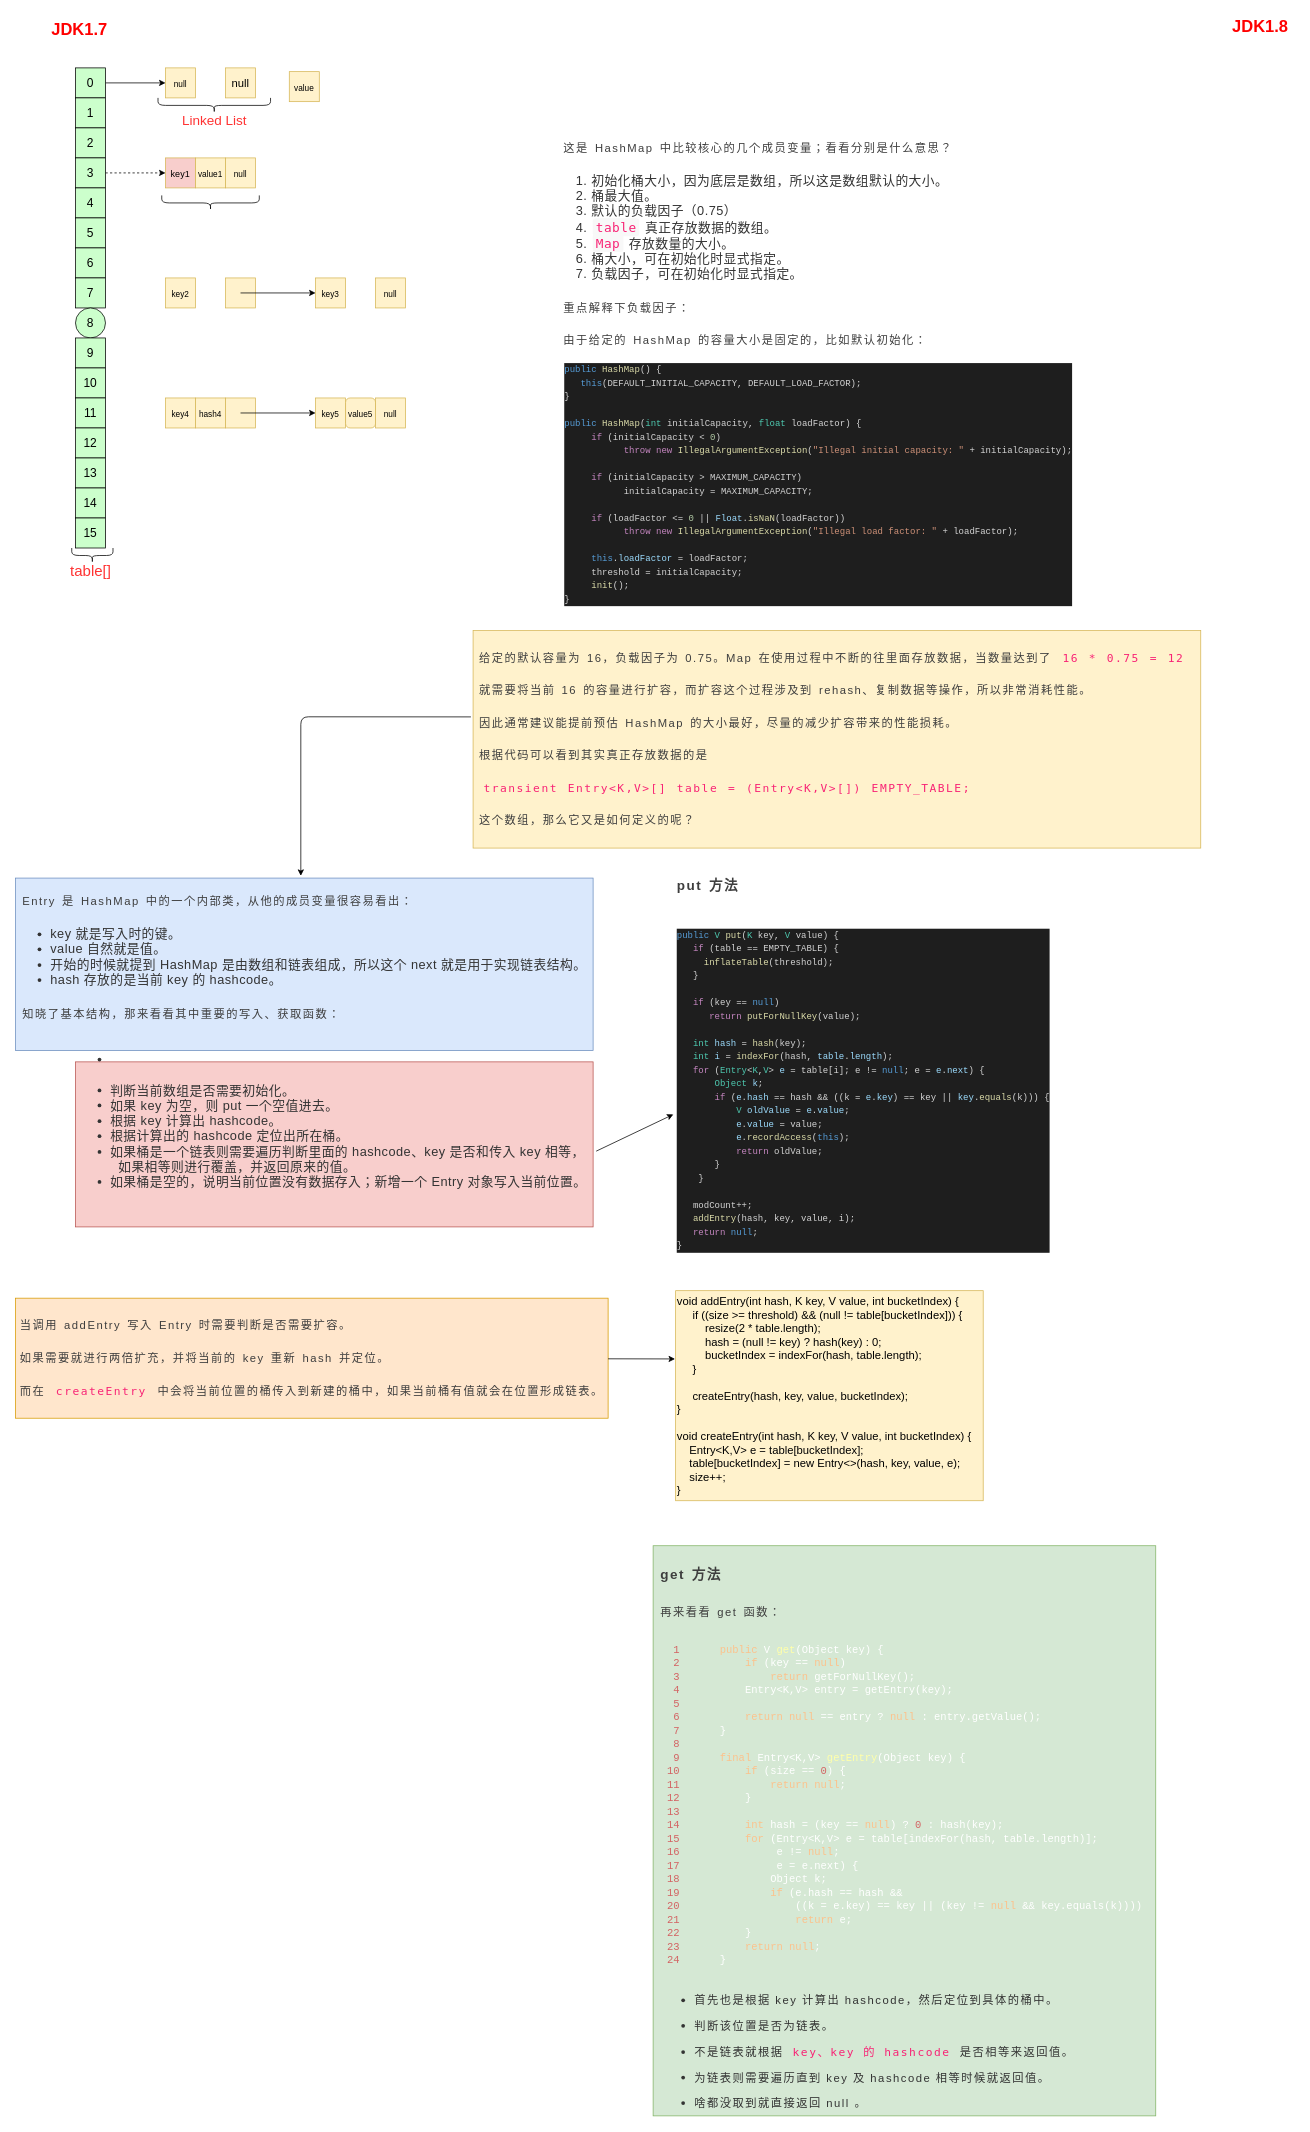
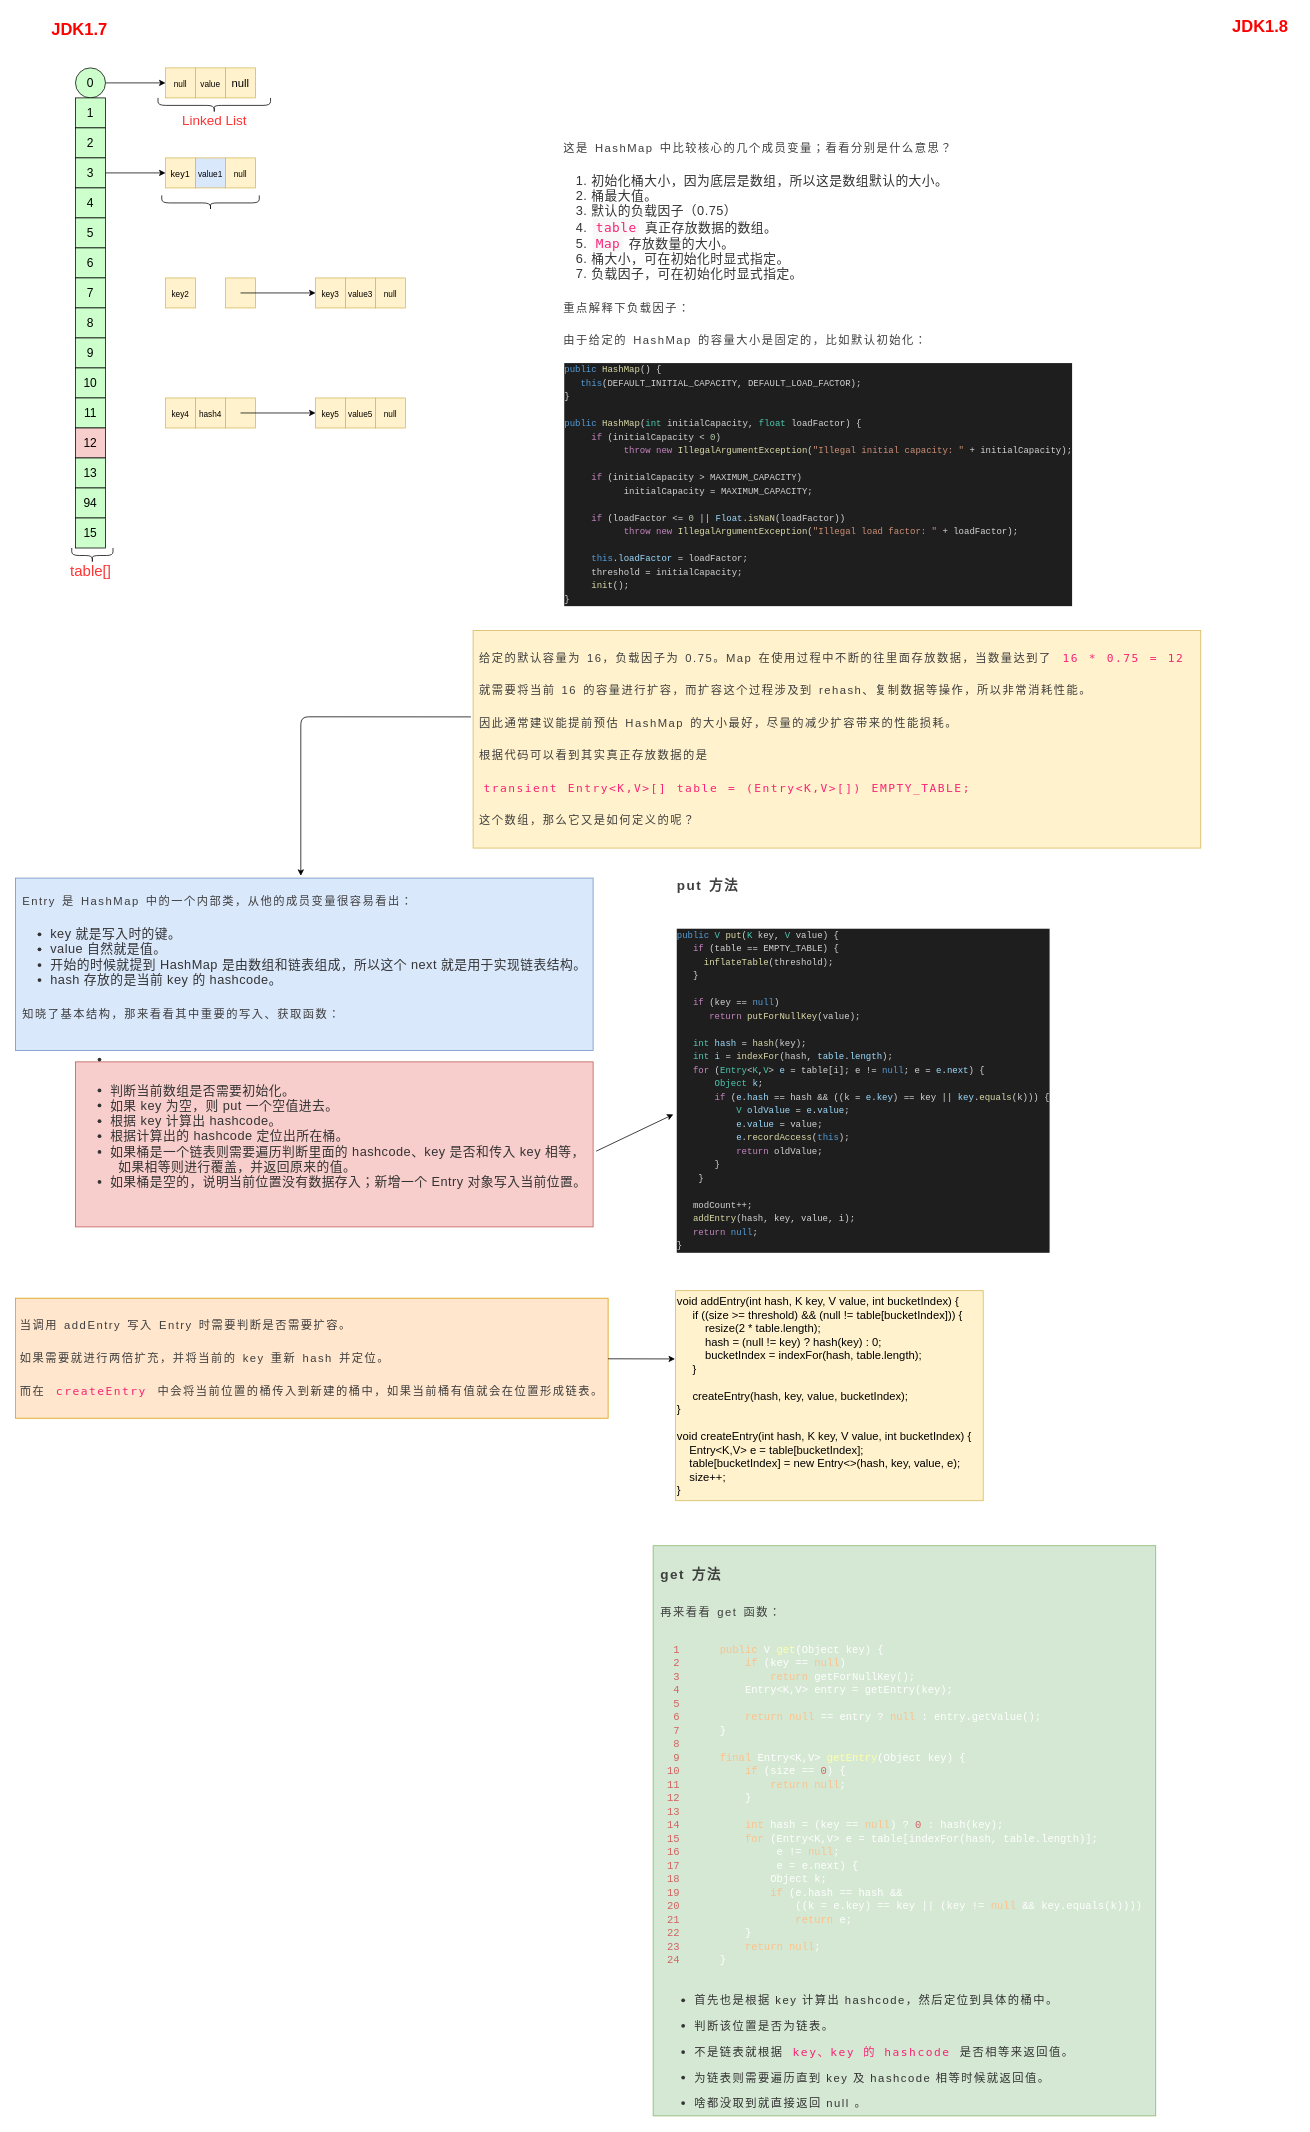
- <mxCell id="5" value="&lt;font style=&quot;font-size: 16px;&quot;&gt;0&lt;/font&gt;" style="rounded=0;whiteSpace=wrap;html=1;fontSize=16;fillColor=#CCFFCC;" vertex="1" parent="1"><mxGeometry x="100" y="90" width="40" height="40" as="geometry" /></mxCell>
+ <mxCell id="5" value="&lt;font style=&quot;font-size: 16px;&quot;&gt;0&lt;/font&gt;" style="ellipse;whiteSpace=wrap;html=1;fontSize=16;fillColor=#CCFFCC;" vertex="1" parent="1"><mxGeometry x="100" y="90" width="40" height="40" as="geometry" /></mxCell>
- <mxCell id="22" value="&lt;font style=&quot;font-size: 11px&quot;&gt;value&lt;/font&gt;" style="rounded=0;whiteSpace=wrap;html=1;fillColor=#fff2cc;fontSize=15;strokeColor=#d6b656;" vertex="1" parent="1"><mxGeometry x="385" y="95" width="40" height="40" as="geometry" /></mxCell>
+ <mxCell id="22" value="&lt;font style=&quot;font-size: 11px&quot;&gt;value&lt;/font&gt;" style="rounded=0;whiteSpace=wrap;html=1;fillColor=#fff2cc;fontSize=15;strokeColor=#d6b656;" vertex="1" parent="1"><mxGeometry x="260" y="90" width="40" height="40" as="geometry" /></mxCell>
- <mxCell id="8" value="" style="edgeStyle=orthogonalEdgeStyle;rounded=0;orthogonalLoop=1;jettySize=auto;html=1;fontSize=15;fontColor=#000000;dashed=1;" edge="1" parent="1" source="9" target="25"><mxGeometry relative="1" as="geometry" /></mxCell>
+ <mxCell id="8" value="" style="edgeStyle=orthogonalEdgeStyle;rounded=0;orthogonalLoop=1;jettySize=auto;html=1;fontSize=15;fontColor=#000000;" edge="1" parent="1" source="9" target="25"><mxGeometry relative="1" as="geometry" /></mxCell>
- <mxCell id="25" value="&lt;font style=&quot;font-size: 12px&quot;&gt;key1&lt;/font&gt;" style="rounded=0;whiteSpace=wrap;html=1;fontSize=16;fillColor=#f8cecc;strokeColor=#d6b656;" vertex="1" parent="1"><mxGeometry x="220" y="210" width="40" height="40" as="geometry" /></mxCell>
+ <mxCell id="25" value="&lt;font style=&quot;font-size: 12px&quot;&gt;key1&lt;/font&gt;" style="rounded=0;whiteSpace=wrap;html=1;fontSize=16;fillColor=#fff2cc;strokeColor=#d6b656;" vertex="1" parent="1"><mxGeometry x="220" y="210" width="40" height="40" as="geometry" /></mxCell>
- <mxCell id="26" value="&lt;font style=&quot;font-size: 11px&quot;&gt;value1&lt;/font&gt;" style="rounded=0;whiteSpace=wrap;html=1;fontSize=16;fillColor=#fff2cc;strokeColor=#d6b656;" vertex="1" parent="1"><mxGeometry x="260" y="210" width="40" height="40" as="geometry" /></mxCell>
+ <mxCell id="26" value="&lt;font style=&quot;font-size: 11px&quot;&gt;value1&lt;/font&gt;" style="rounded=0;whiteSpace=wrap;html=1;fontSize=16;fillColor=#dae8fc;strokeColor=#d6b656;" vertex="1" parent="1"><mxGeometry x="260" y="210" width="40" height="40" as="geometry" /></mxCell>
+ <mxCell id="31" value="&lt;font style=&quot;font-size: 11px&quot;&gt;value3&lt;/font&gt;" style="rounded=0;whiteSpace=wrap;html=1;fontSize=16;fillColor=#fff2cc;strokeColor=#d6b656;" vertex="1" parent="1"><mxGeometry x="460" y="370" width="40" height="40" as="geometry" /></mxCell>
- <mxCell id="14" value="8" style="ellipse;whiteSpace=wrap;html=1;fontSize=16;fillColor=#CCFFCC;" vertex="1" parent="1"><mxGeometry x="100" y="410" width="40" height="40" as="geometry" /></mxCell>
+ <mxCell id="14" value="8" style="rounded=0;whiteSpace=wrap;html=1;fontSize=16;fillColor=#CCFFCC;" vertex="1" parent="1"><mxGeometry x="100" y="410" width="40" height="40" as="geometry" /></mxCell>
- <mxCell id="37" value="&lt;font style=&quot;font-size: 11px&quot;&gt;value5&lt;/font&gt;" style="whiteSpace=wrap;html=1;fontSize=16;fillColor=#fff2cc;strokeColor=#d6b656;rounded=1;" vertex="1" parent="1"><mxGeometry x="460" y="530" width="40" height="40" as="geometry" /></mxCell>
+ <mxCell id="37" value="&lt;font style=&quot;font-size: 11px&quot;&gt;value5&lt;/font&gt;" style="rounded=0;whiteSpace=wrap;html=1;fontSize=16;fillColor=#fff2cc;strokeColor=#d6b656;" vertex="1" parent="1"><mxGeometry x="460" y="530" width="40" height="40" as="geometry" /></mxCell>
- <mxCell id="18" value="12" style="rounded=0;whiteSpace=wrap;html=1;fontSize=16;fillColor=#CCFFCC;" vertex="1" parent="1"><mxGeometry x="100" y="570" width="40" height="40" as="geometry" /></mxCell>
+ <mxCell id="18" value="12" style="rounded=0;whiteSpace=wrap;html=1;fontSize=16;fillColor=#f8cecc;" vertex="1" parent="1"><mxGeometry x="100" y="570" width="40" height="40" as="geometry" /></mxCell>
- <mxCell id="20" value="14" style="rounded=0;whiteSpace=wrap;html=1;fontSize=16;fillColor=#CCFFCC;" vertex="1" parent="1"><mxGeometry x="100" y="650" width="40" height="40" as="geometry" /></mxCell>
+ <mxCell id="20" value="94" style="rounded=0;whiteSpace=wrap;html=1;fontSize=16;fillColor=#CCFFCC;" vertex="1" parent="1"><mxGeometry x="100" y="650" width="40" height="40" as="geometry" /></mxCell>
